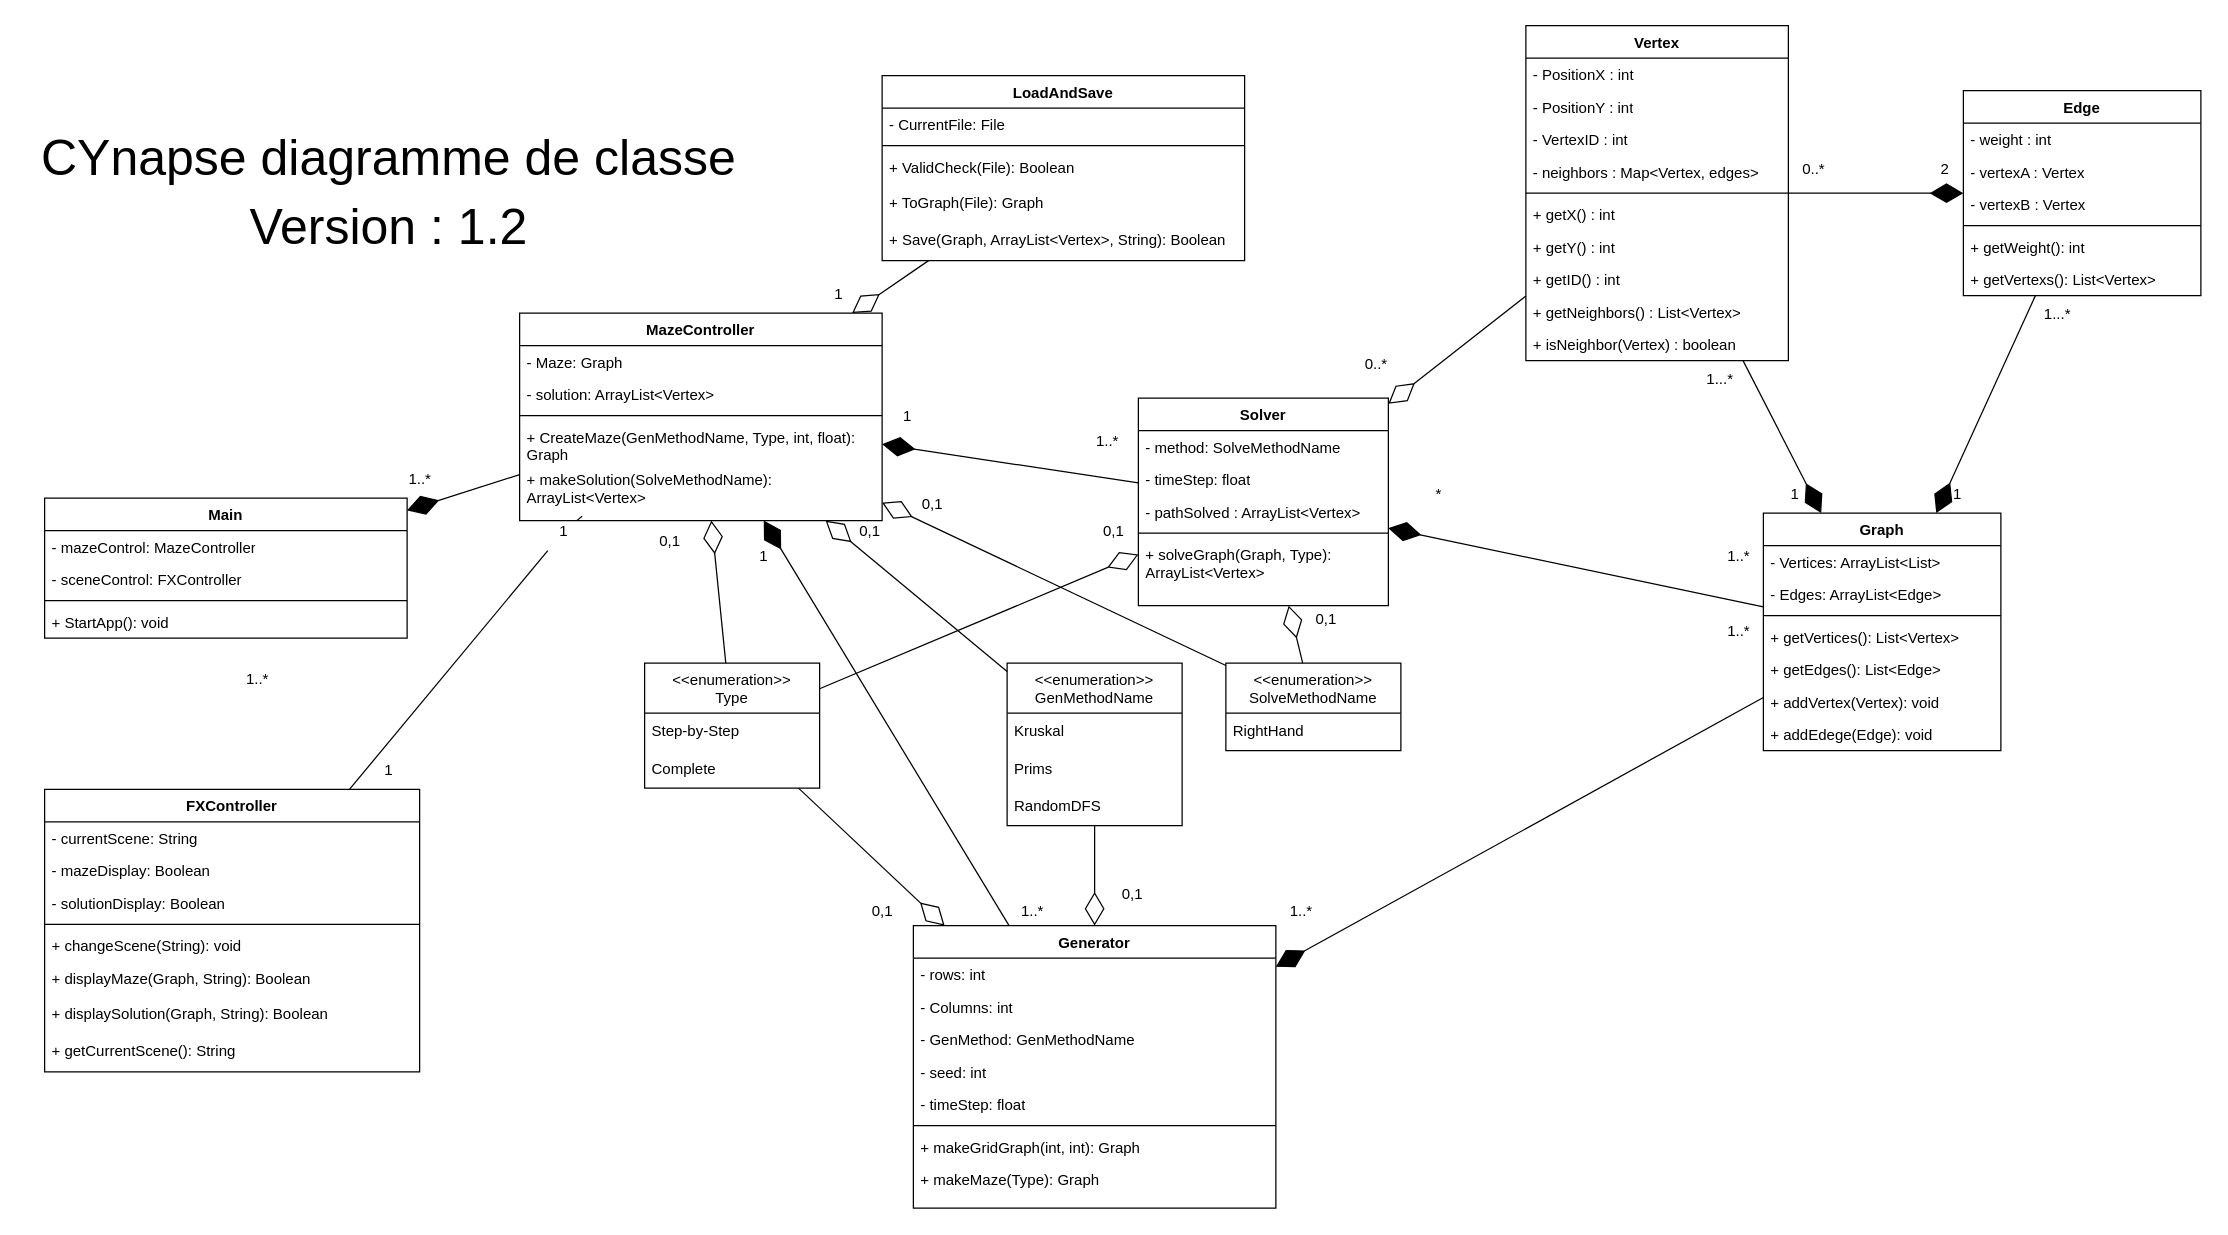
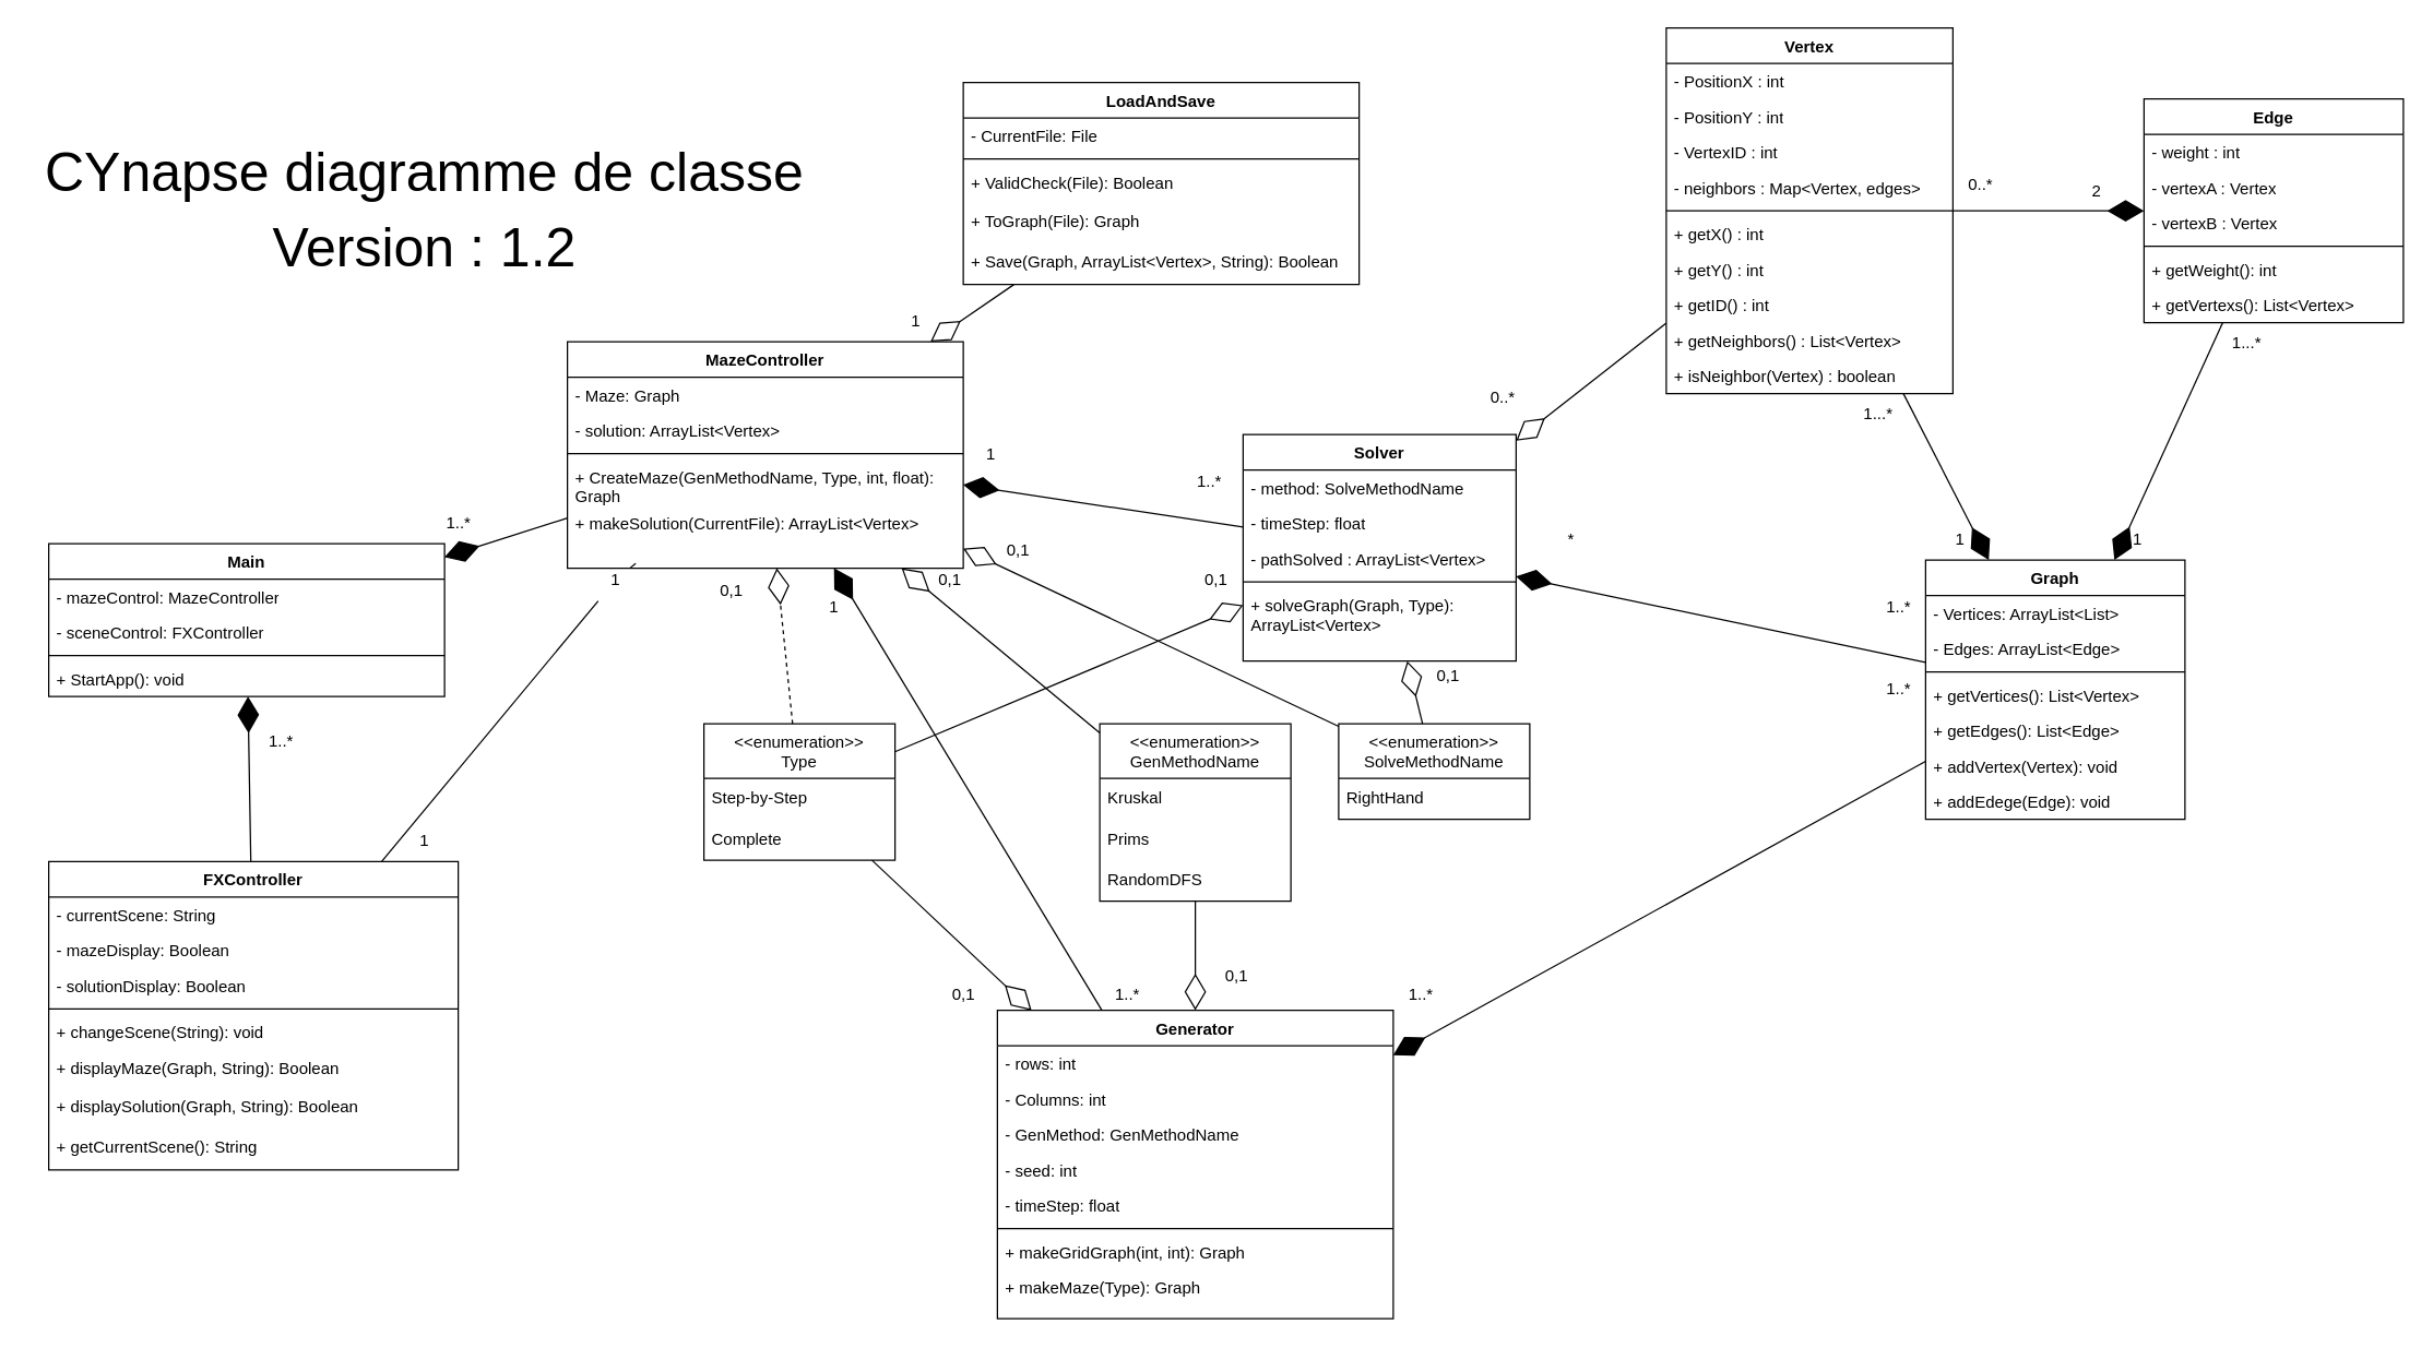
- <mxCell id="28" value="2" style="text;html=1;align=center;verticalAlign=middle;resizable=0;points=[];autosize=1;strokeColor=none;fillColor=none;" parent="1" vertex="1"><mxGeometry x="1540" y="120" width="30" height="30" as="geometry" /></mxCell>
+ <mxCell id="28" value="2" style="text;html=1;align=center;verticalAlign=middle;resizable=0;points=[];autosize=1;strokeColor=none;fillColor=none;" parent="1" vertex="1"><mxGeometry x="1520" y="125" width="30" height="30" as="geometry" /></mxCell>
- <mxCell id="73" value="+ makeSolution(SolveMethodName): ArrayList&amp;lt;Vertex&amp;gt;" style="text;strokeColor=none;fillColor=none;align=left;verticalAlign=top;spacingLeft=4;spacingRight=4;overflow=hidden;rotatable=0;points=[[0,0.5],[1,0.5]];portConstraint=eastwest;whiteSpace=wrap;html=1;" parent="68" vertex="1"><mxGeometry y="120" width="290" height="46" as="geometry" /></mxCell>
+ <mxCell id="73" value="+ makeSolution(CurrentFile): ArrayList&amp;lt;Vertex&amp;gt;" style="text;strokeColor=none;fillColor=none;align=left;verticalAlign=top;spacingLeft=4;spacingRight=4;overflow=hidden;rotatable=0;points=[[0,0.5],[1,0.5]];portConstraint=eastwest;whiteSpace=wrap;html=1;" parent="68" vertex="1"><mxGeometry y="120" width="290" height="46" as="geometry" /></mxCell>
- <mxCell id="108" value="" style="endArrow=diamondThin;endFill=0;endSize=24;html=1;rounded=0;" parent="1" source="105" target="68" edge="1"><mxGeometry width="160" relative="1" as="geometry"><mxPoint x="812" y="565" as="sourcePoint" /><mxPoint x="654" y="430" as="targetPoint" /></mxGeometry></mxCell>
+ <mxCell id="108" value="" style="endArrow=diamondThin;endFill=0;endSize=24;html=1;rounded=0;dashed=1;" parent="1" source="105" target="68" edge="1"><mxGeometry width="160" relative="1" as="geometry"><mxPoint x="812" y="565" as="sourcePoint" /><mxPoint x="654" y="430" as="targetPoint" /></mxGeometry></mxCell>
+ <mxCell id="93" value="" style="endArrow=diamondThin;endFill=1;endSize=24;html=1;rounded=0;" parent="1" source="59" target="81" edge="1"><mxGeometry width="160" relative="1" as="geometry"><mxPoint x="425" y="414" as="sourcePoint" /><mxPoint x="335" y="450" as="targetPoint" /></mxGeometry></mxCell>
